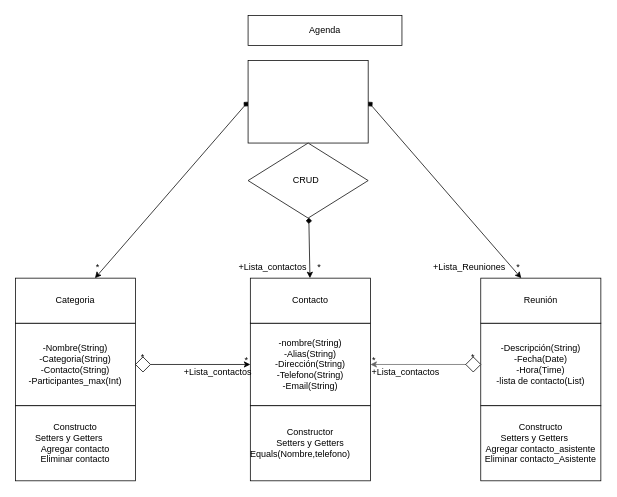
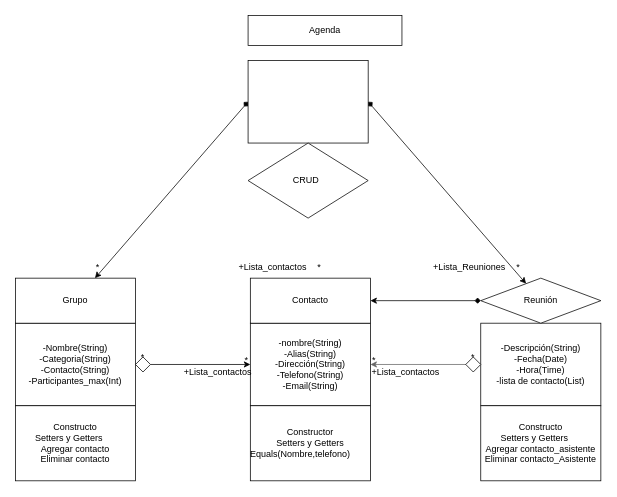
- <mxCell id="4" value="" style="edgeStyle=none;html=1;startArrow=classic;startFill=1;endArrow=diamond;endFill=1;" edge="1" parent="1" source="5" target="28"><mxGeometry relative="1" as="geometry" /></mxCell>
+ <mxCell id="4" value="" style="edgeStyle=none;html=1;startArrow=classic;startFill=1;endArrow=diamond;endFill=1;" edge="1" parent="1" source="5" target="13"><mxGeometry relative="1" as="geometry" /></mxCell>
- <mxCell id="9" value="Categoria" style="rounded=0;whiteSpace=wrap;html=1;" parent="1" vertex="1"><mxGeometry x="20" y="370" width="160" height="60" as="geometry" /></mxCell>
+ <mxCell id="9" value="Grupo" style="rounded=0;whiteSpace=wrap;html=1;" parent="1" vertex="1"><mxGeometry x="20" y="370" width="160" height="60" as="geometry" /></mxCell>
- <mxCell id="13" value="Reunión" style="rounded=0;whiteSpace=wrap;html=1;" parent="1" vertex="1"><mxGeometry x="640" y="370" width="160" height="60" as="geometry" /></mxCell>
+ <mxCell id="13" value="Reunión" style="rhombus;whiteSpace=wrap;html=1;" parent="1" vertex="1"><mxGeometry x="640" y="370" width="160" height="60" as="geometry" /></mxCell>
